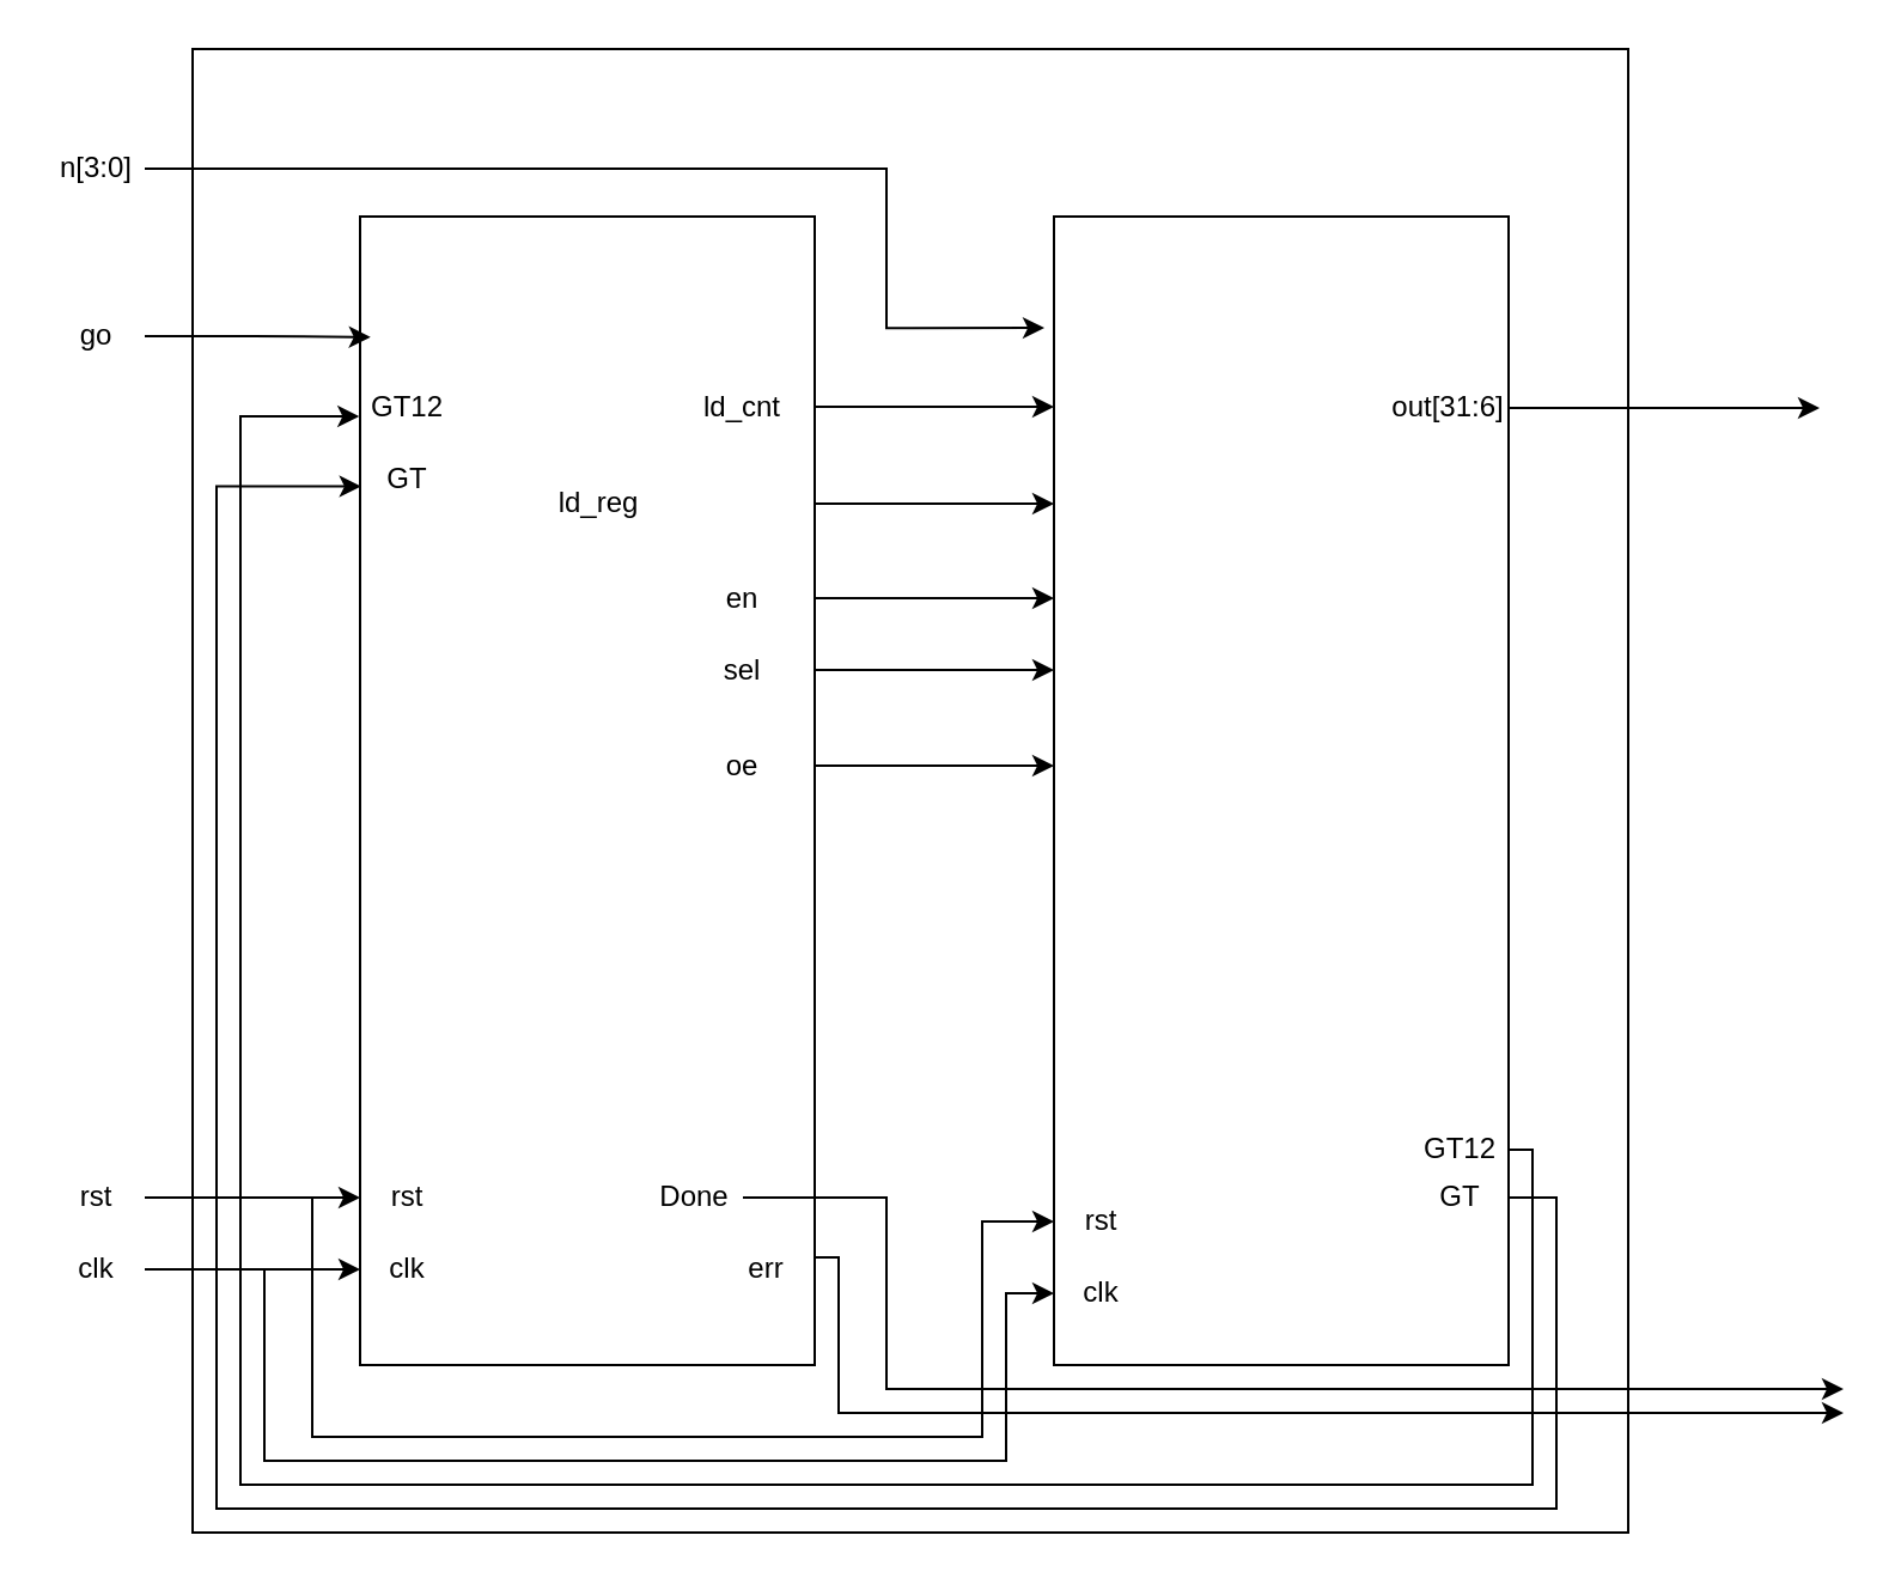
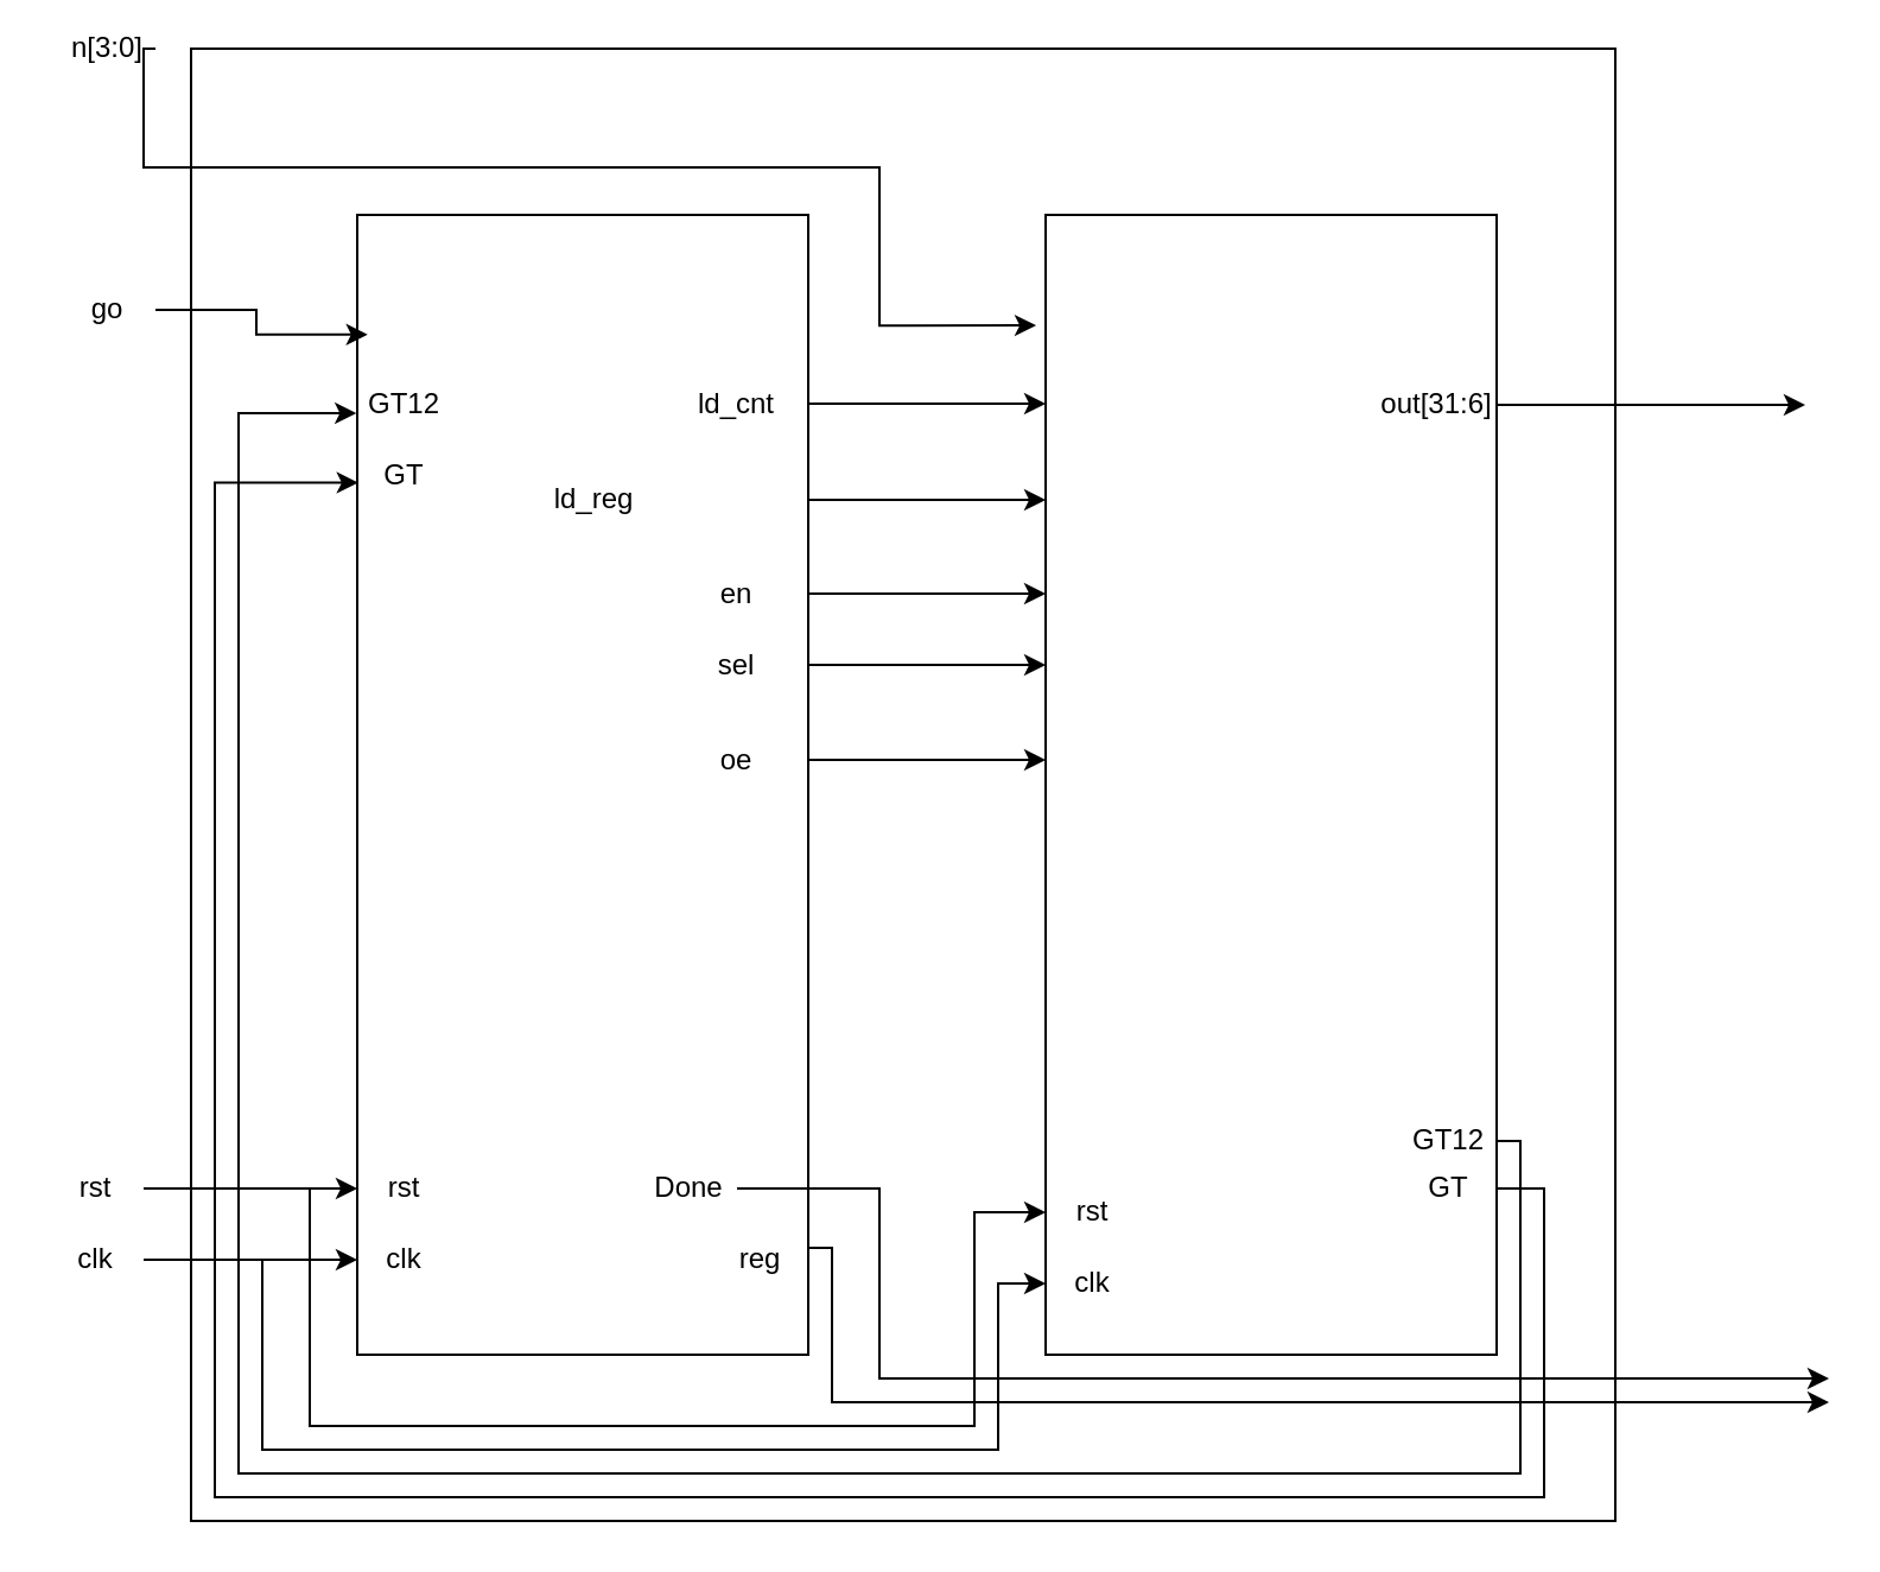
- <mxCell id="16" value="n[3:0]" style="text;html=1;strokeColor=none;fillColor=none;align=center;verticalAlign=middle;whiteSpace=wrap;rounded=0;" vertex="1" parent="1"><mxGeometry x="20" y="60" width="40" height="20" as="geometry" /></mxCell>
+ <mxCell id="16" value="n[3:0]" style="text;html=1;strokeColor=none;fillColor=none;align=center;verticalAlign=middle;whiteSpace=wrap;rounded=0;" vertex="1" parent="1"><mxGeometry x="25" y="10" width="40" height="20" as="geometry" /></mxCell>
- <mxCell id="18" value="go" style="text;html=1;strokeColor=none;fillColor=none;align=center;verticalAlign=middle;whiteSpace=wrap;rounded=0;" vertex="1" parent="1"><mxGeometry x="20" y="130" width="40" height="20" as="geometry" /></mxCell>
+ <mxCell id="18" value="go" style="text;html=1;strokeColor=none;fillColor=none;align=center;verticalAlign=middle;whiteSpace=wrap;rounded=0;" vertex="1" parent="1"><mxGeometry x="25" y="120" width="40" height="20" as="geometry" /></mxCell>
- <mxCell id="38" value="err" style="text;html=1;strokeColor=none;fillColor=none;align=center;verticalAlign=middle;whiteSpace=wrap;rounded=0;" vertex="1" parent="1"><mxGeometry x="300" y="520" width="40" height="20" as="geometry" /></mxCell>
+ <mxCell id="38" value="reg" style="text;html=1;strokeColor=none;fillColor=none;align=center;verticalAlign=middle;whiteSpace=wrap;rounded=0;" vertex="1" parent="1"><mxGeometry x="300" y="520" width="40" height="20" as="geometry" /></mxCell>
